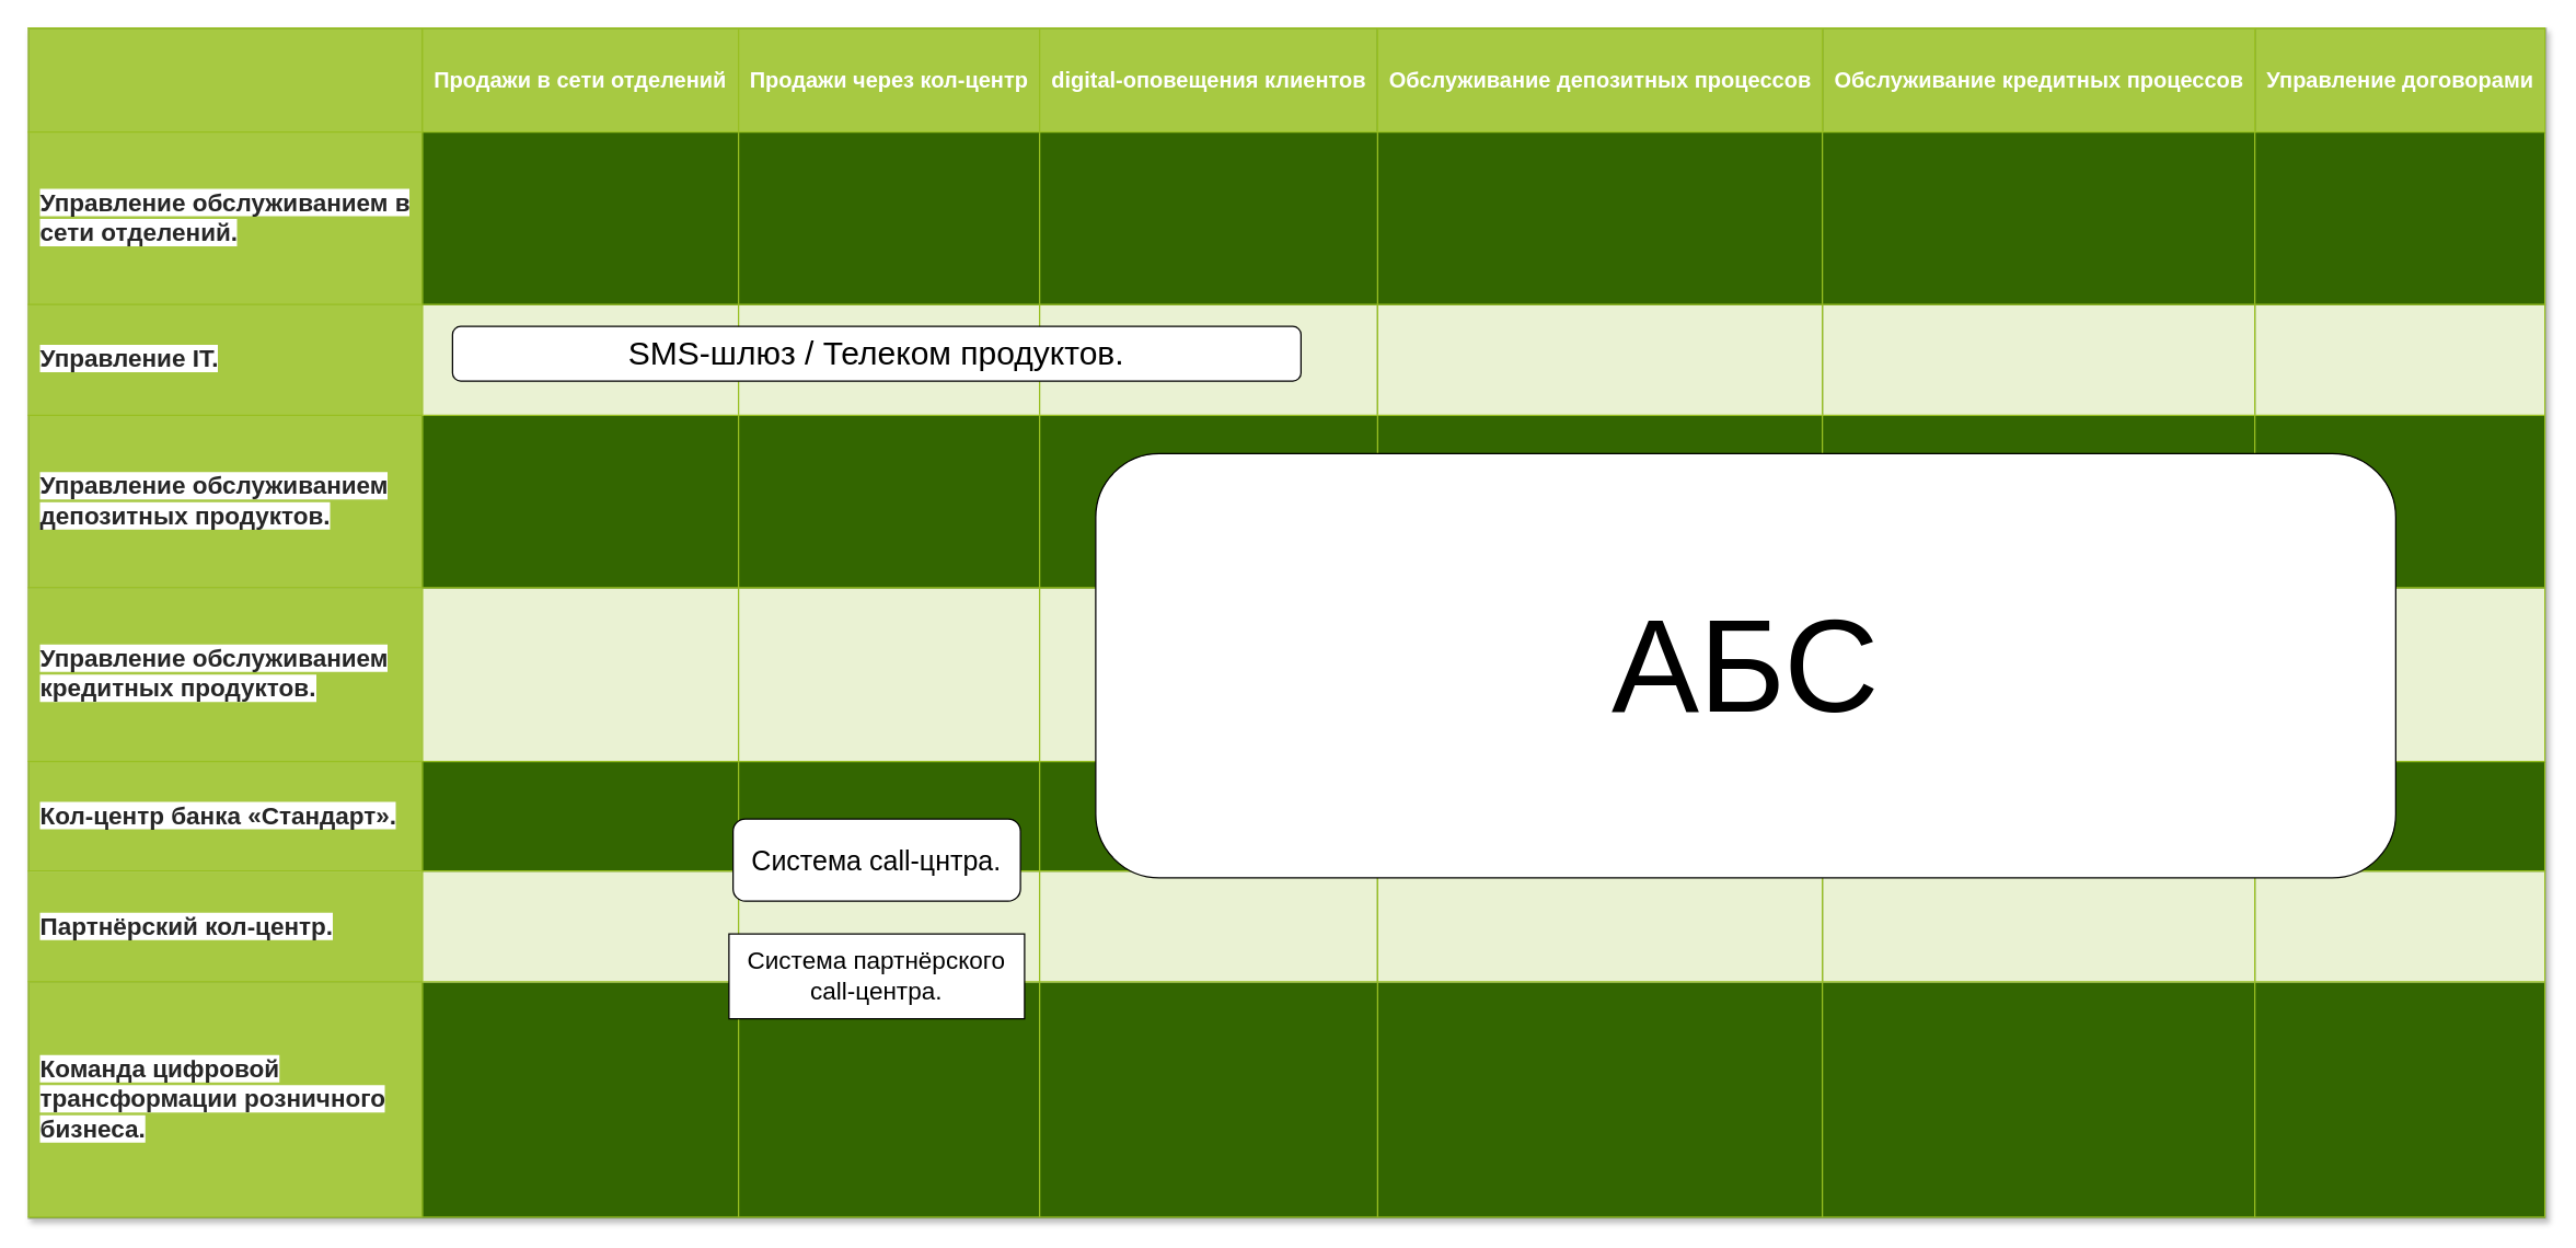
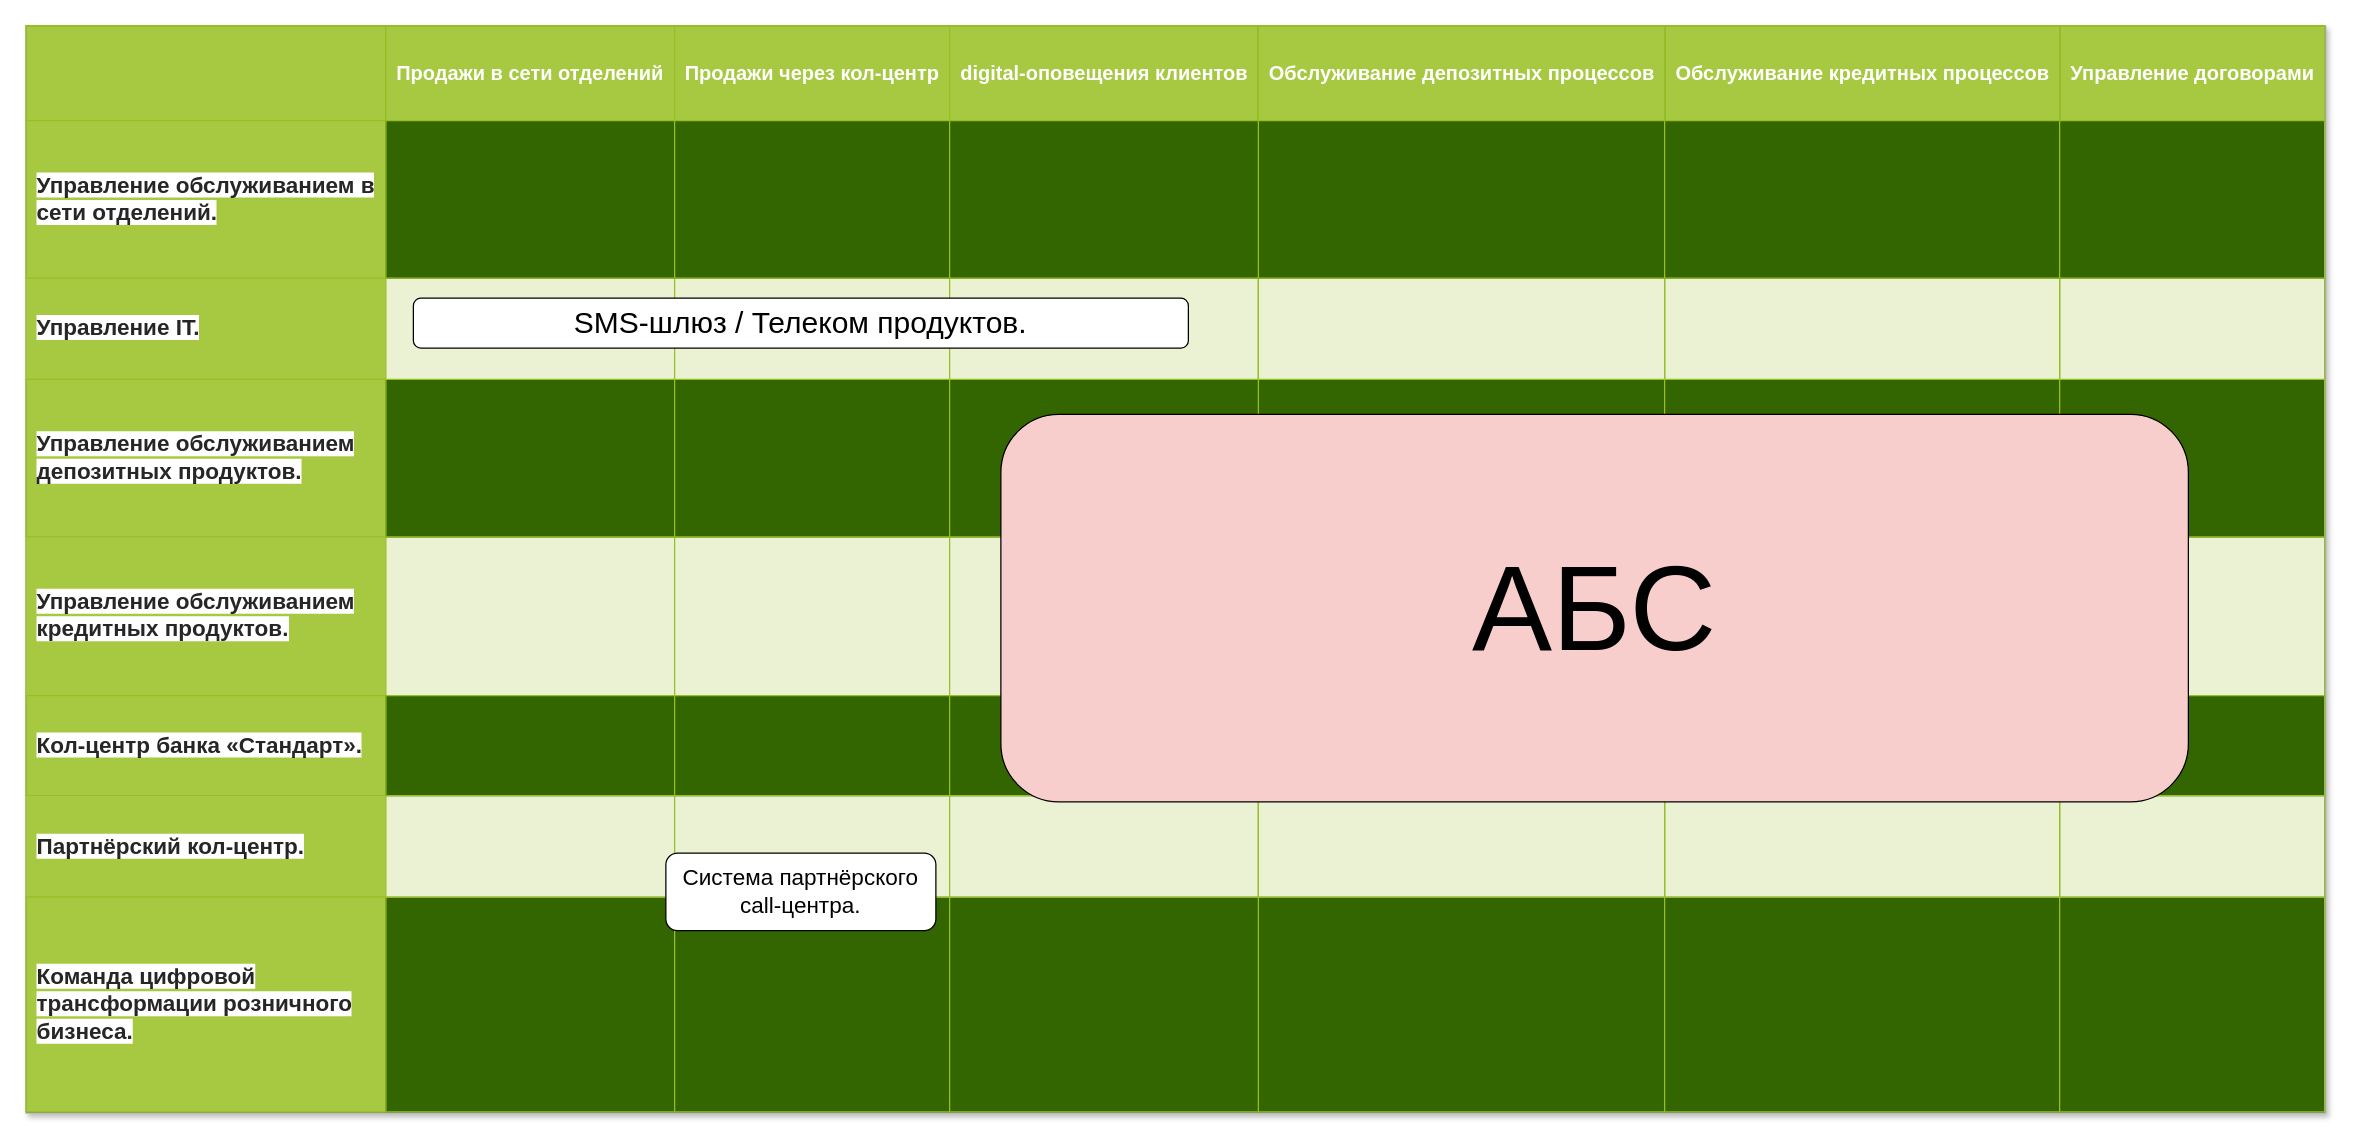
- <mxCell id="5" value="&lt;font style=&quot;font-size: 96px;&quot;&gt;АБС&lt;/font&gt;" style="rounded=1;whiteSpace=wrap;html=1;" vertex="1" parent="1"><mxGeometry x="800" y="331" width="950" height="310" as="geometry" /></mxCell>
+ <mxCell id="5" value="&lt;font style=&quot;font-size: 96px;&quot;&gt;АБС&lt;/font&gt;" style="rounded=1;whiteSpace=wrap;html=1;fillColor=#f8cecc;" vertex="1" parent="1"><mxGeometry x="800" y="331" width="950" height="310" as="geometry" /></mxCell>
- <mxCell id="6" value="&lt;font style=&quot;font-size: 20px;&quot;&gt;Система call-цнтра.&lt;/font&gt;" style="rounded=1;whiteSpace=wrap;html=1;" vertex="1" parent="1"><mxGeometry x="535" y="598" width="210" height="60" as="geometry" /></mxCell>
- <mxCell id="7" value="Система партнёрского call-центра." style="whiteSpace=wrap;html=1;fontSize=18;rounded=0;" vertex="1" parent="1"><mxGeometry x="532" y="682" width="216" height="62" as="geometry" /></mxCell>
+ <mxCell id="7" value="Система партнёрского call-центра." style="rounded=1;whiteSpace=wrap;html=1;fontSize=18;" vertex="1" parent="1"><mxGeometry x="532" y="682" width="216" height="62" as="geometry" /></mxCell>
